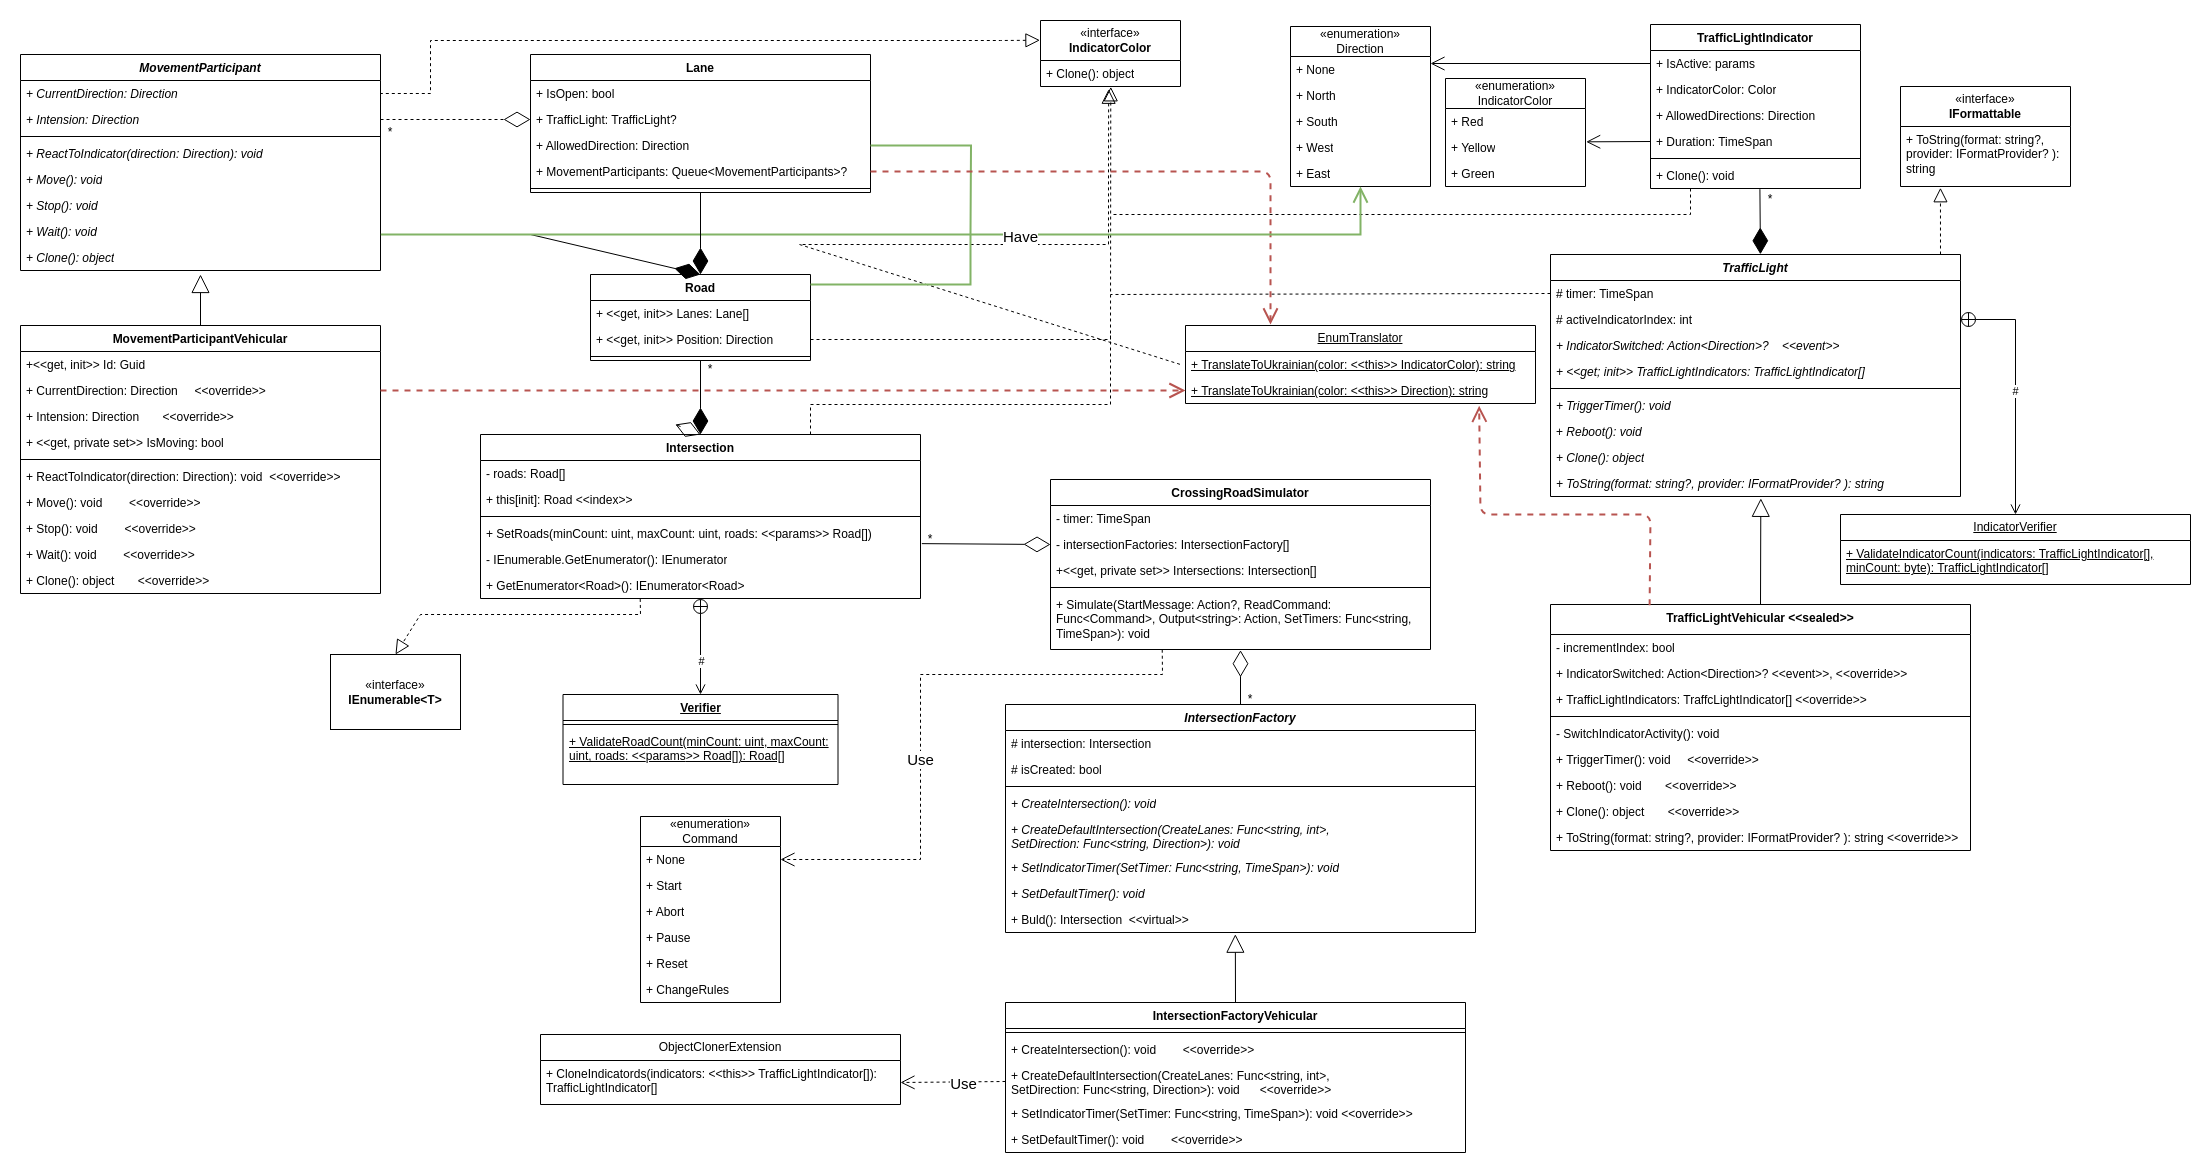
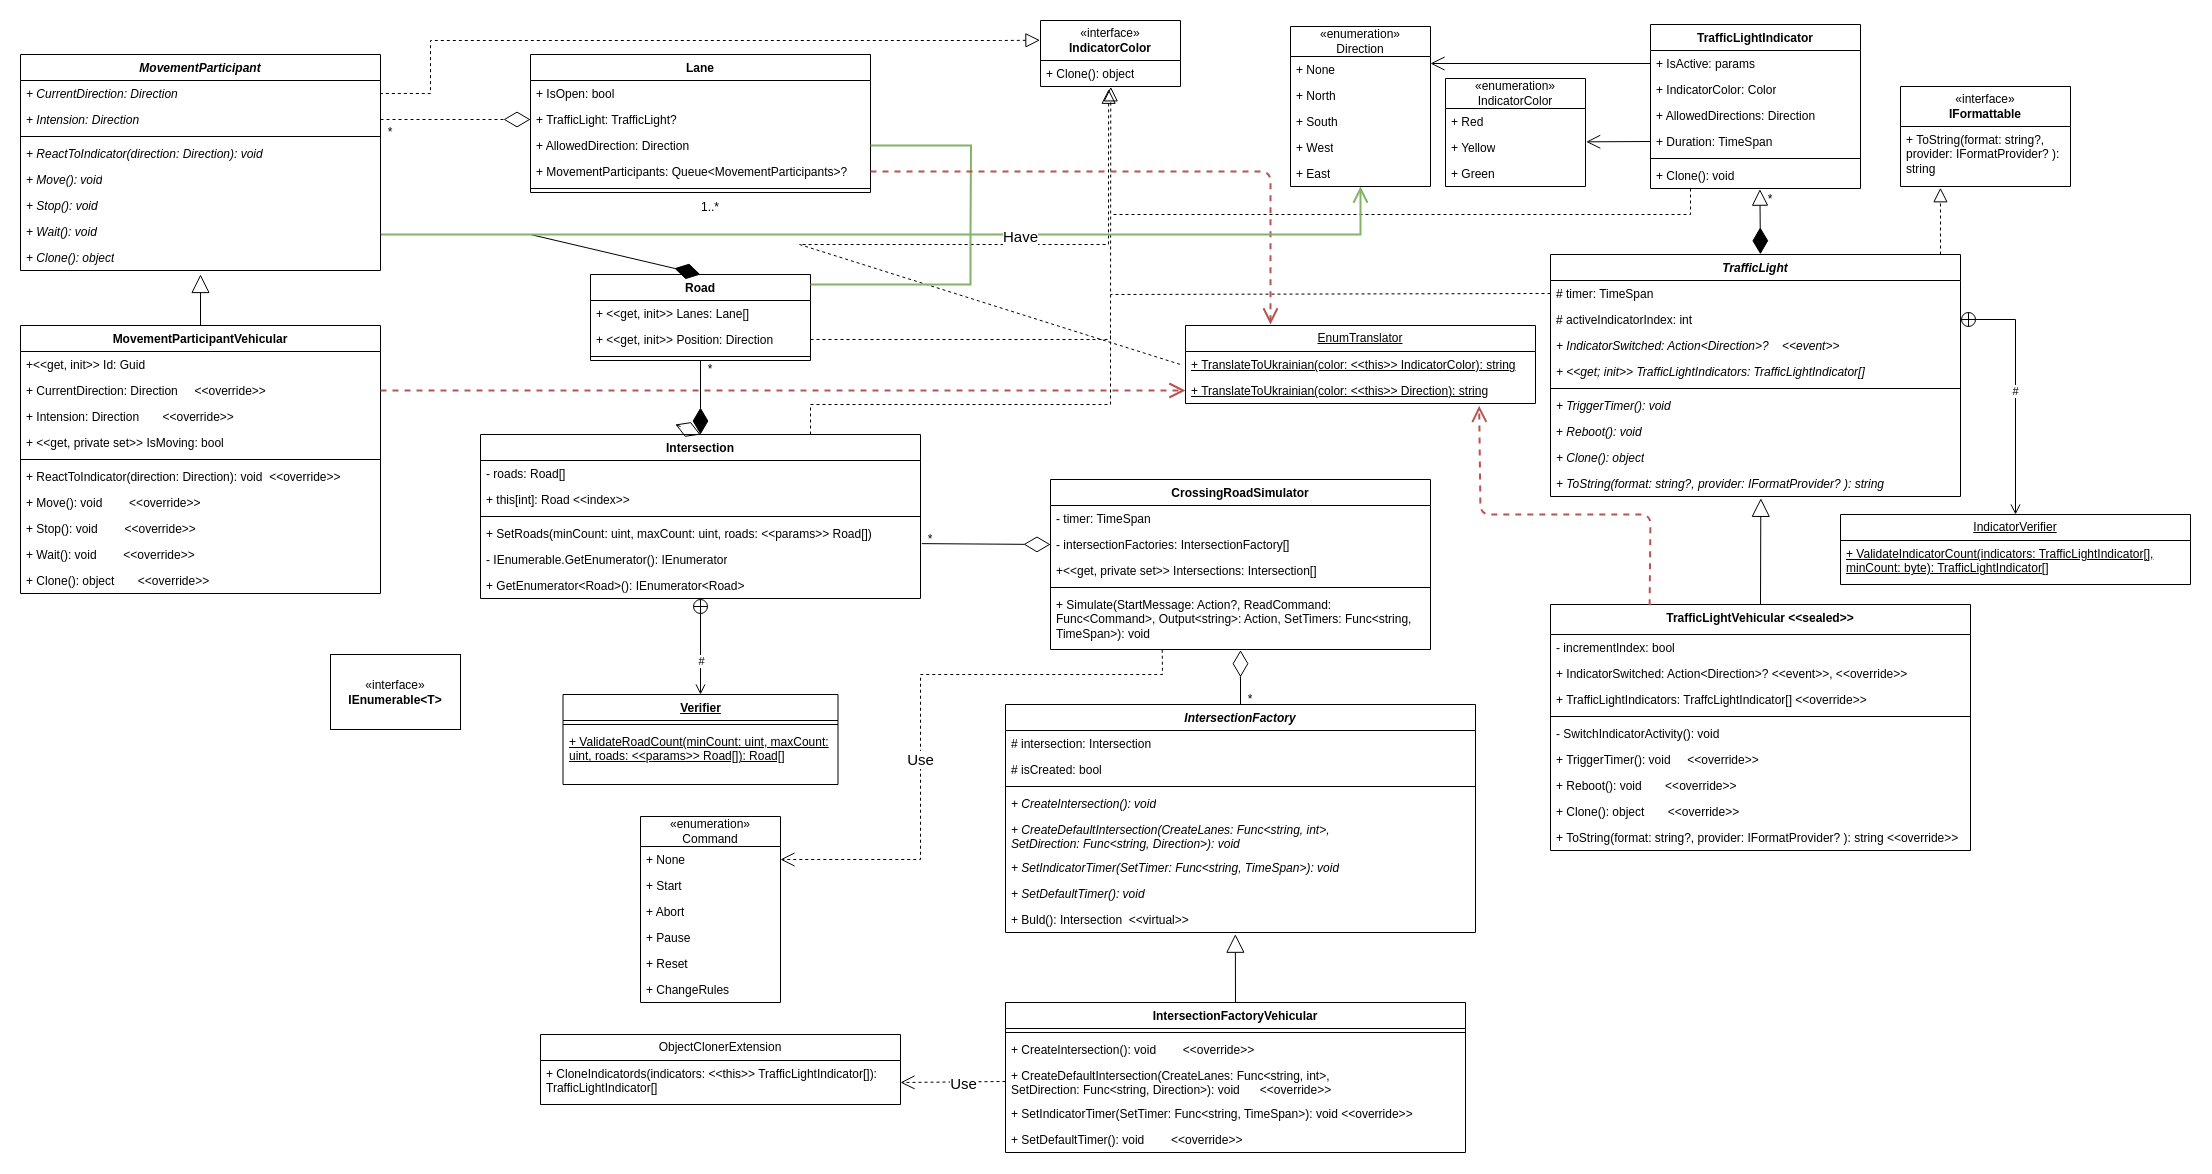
- <mxCell id="134" value="" style="endArrow=none;endFill=0;endSize=14;html=1;rounded=0;exitX=0.512;exitY=-0.001;exitDx=0;exitDy=0;entryX=0.521;entryY=1.025;entryDx=0;entryDy=0;entryPerimeter=0;exitPerimeter=0;startSize=24;startArrow=diamondThin;startFill=1;" edge="1" parent="1" source="30" target="99"><mxGeometry width="160" relative="1" as="geometry"><mxPoint x="1350" y="264" as="sourcePoint" /><mxPoint x="1510" y="264" as="targetPoint" /></mxGeometry></mxCell>
+ <mxCell id="134" value="" style="endArrow=block;endFill=0;endSize=14;html=1;rounded=0;exitX=0.512;exitY=-0.001;exitDx=0;exitDy=0;entryX=0.521;entryY=1.025;entryDx=0;entryDy=0;entryPerimeter=0;exitPerimeter=0;startSize=24;startArrow=diamondThin;startFill=1;" edge="1" parent="1" source="30" target="99"><mxGeometry width="160" relative="1" as="geometry"><mxPoint x="1350" y="264" as="sourcePoint" /><mxPoint x="1510" y="264" as="targetPoint" /></mxGeometry></mxCell>
+ <mxCell id="153" value="1..*" style="text;html=1;strokeColor=none;fillColor=none;align=center;verticalAlign=middle;whiteSpace=wrap;rounded=0;" vertex="1" parent="1"><mxGeometry x="700" y="192" width="20" height="30" as="geometry" /></mxCell>
- <mxCell id="151" value="" style="endArrow=diamondThin;endFill=1;endSize=24;html=1;rounded=0;entryX=0.5;entryY=0;entryDx=0;entryDy=0;exitX=0.5;exitY=1;exitDx=0;exitDy=0;" edge="1" parent="1" source="2" target="9"><mxGeometry width="160" relative="1" as="geometry"><mxPoint x="770" y="194" as="sourcePoint" /><mxPoint x="930" y="194" as="targetPoint" /></mxGeometry></mxCell>
- <mxCell id="15" value="+ this[init]: Road&lt;span style=&quot;white-space: pre;&quot;&gt; &lt;/span&gt;&amp;lt;&amp;lt;index&amp;gt;&amp;gt;" style="text;strokeColor=none;fillColor=none;align=left;verticalAlign=top;spacingLeft=4;spacingRight=4;overflow=hidden;rotatable=0;points=[[0,0.5],[1,0.5]];portConstraint=eastwest;whiteSpace=wrap;html=1;" parent="13" vertex="1"><mxGeometry y="52" width="440" height="26" as="geometry" /></mxCell>
+ <mxCell id="15" value="+ this[int]: Road&lt;span style=&quot;white-space: pre;&quot;&gt; &lt;/span&gt;&amp;lt;&amp;lt;index&amp;gt;&amp;gt;" style="text;strokeColor=none;fillColor=none;align=left;verticalAlign=top;spacingLeft=4;spacingRight=4;overflow=hidden;rotatable=0;points=[[0,0.5],[1,0.5]];portConstraint=eastwest;whiteSpace=wrap;html=1;" parent="13" vertex="1"><mxGeometry y="52" width="440" height="26" as="geometry" /></mxCell>
- <mxCell id="146" value="" style="endArrow=block;dashed=1;endFill=0;endSize=12;html=1;rounded=0;entryX=0.5;entryY=0;entryDx=0;entryDy=0;exitX=0.363;exitY=1.017;exitDx=0;exitDy=0;exitPerimeter=0;" edge="1" parent="1" source="19" target="145"><mxGeometry width="160" relative="1" as="geometry"><mxPoint x="639" y="599" as="sourcePoint" /><mxPoint x="780" y="564" as="targetPoint" /><Array as="points"><mxPoint x="640" y="614" /><mxPoint x="420" y="614" /></Array></mxGeometry></mxCell>
